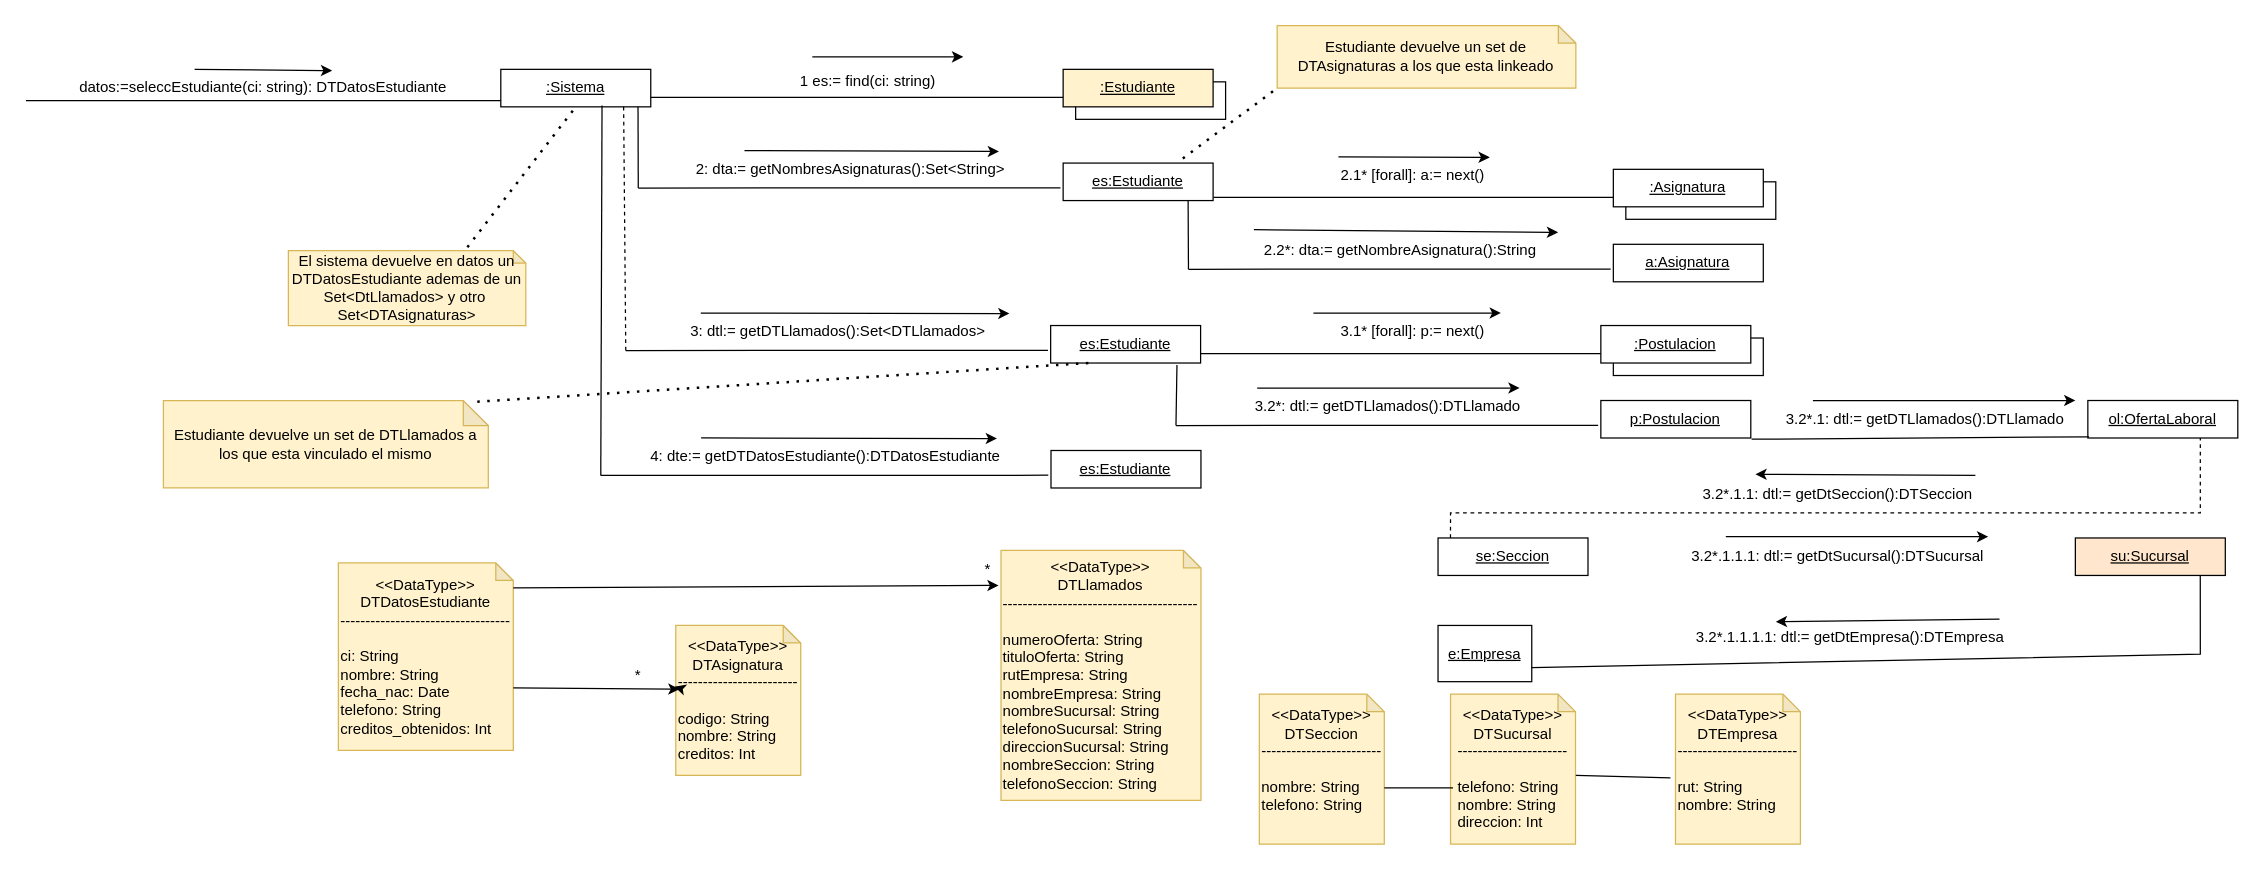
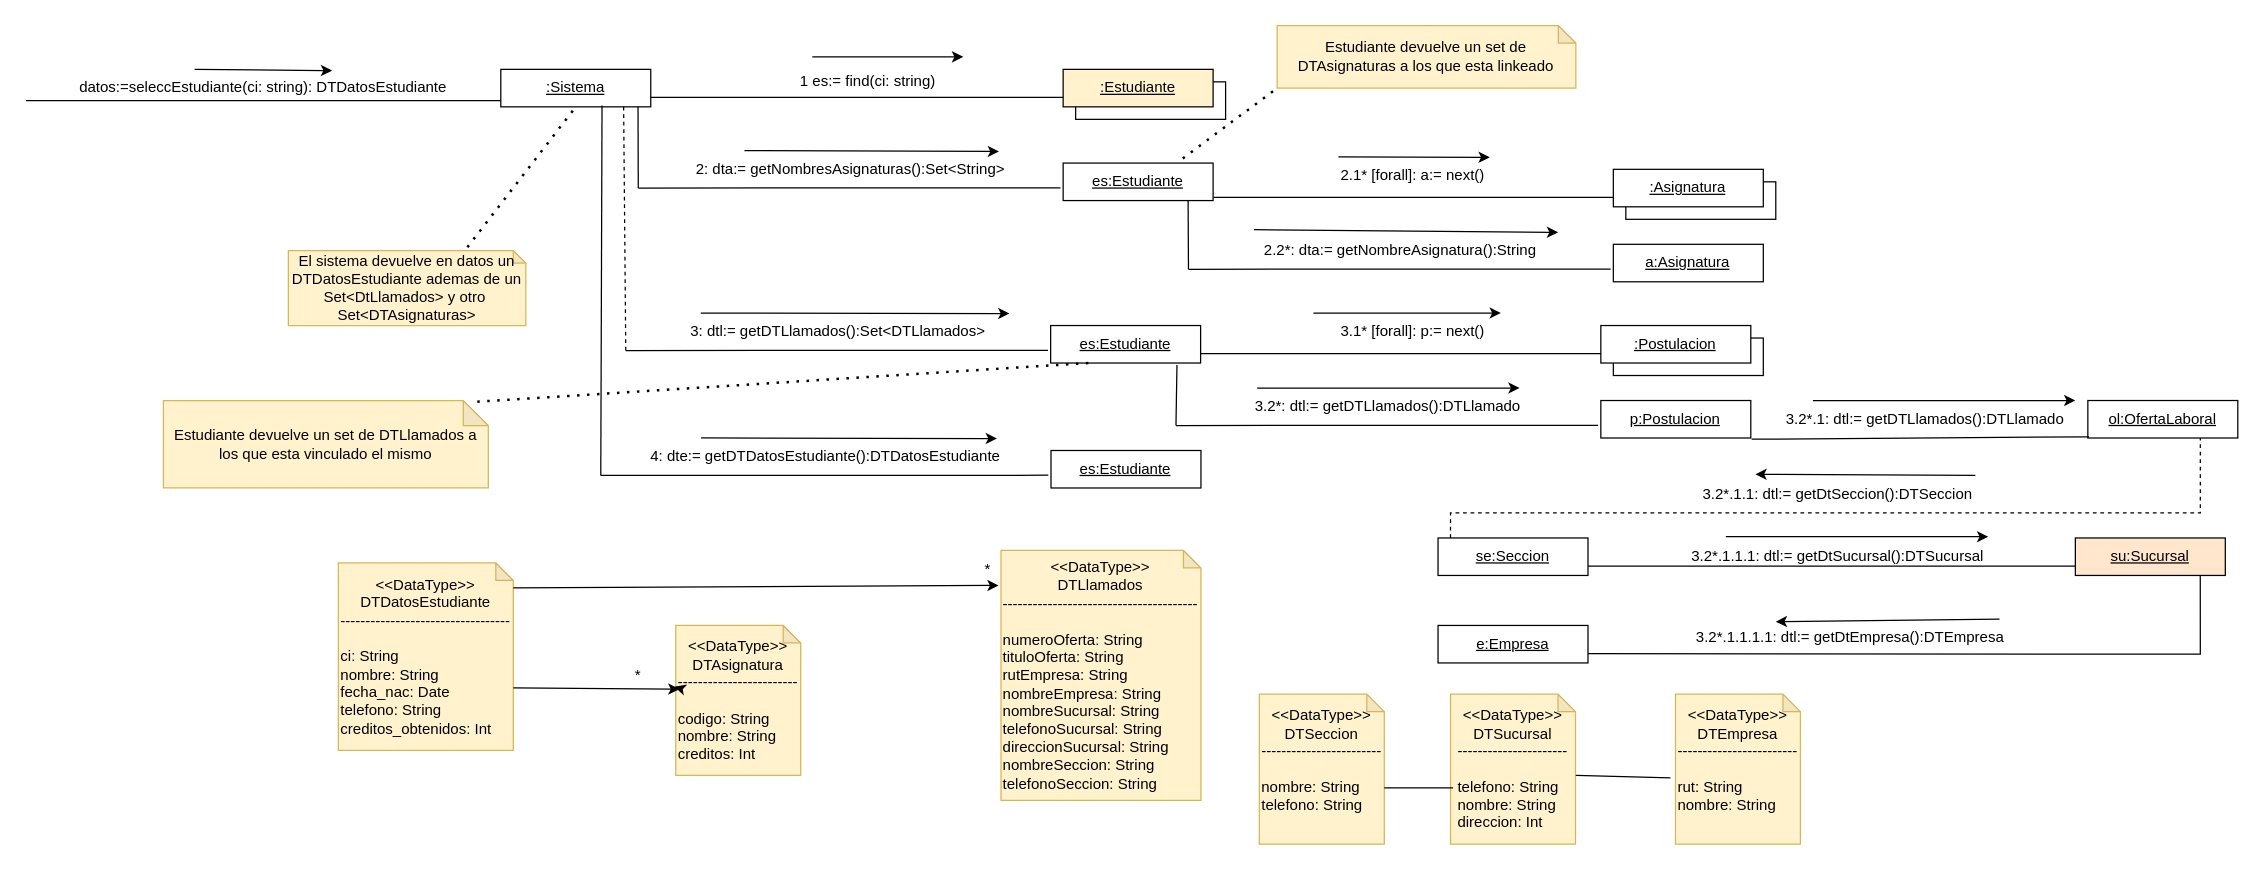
+ <mxCell id="71" value="" style="endArrow=none;html=1;rounded=0;exitX=1;exitY=0.75;exitDx=0;exitDy=0;entryX=0;entryY=0.75;entryDx=0;entryDy=0;" edge="1" parent="1" source="63" target="64"><mxGeometry width="50" height="50" relative="1" as="geometry"><mxPoint x="1150" y="460" as="sourcePoint" /><mxPoint x="1200" y="410" as="targetPoint" /></mxGeometry></mxCell>
- <mxCell id="65" value="&lt;u&gt;e:Empresa&lt;/u&gt;" style="rounded=0;whiteSpace=wrap;html=1;" vertex="1" parent="1"><mxGeometry x="1150" y="500" width="75" height="45" as="geometry" /></mxCell>
+ <mxCell id="65" value="&lt;u&gt;e:Empresa&lt;/u&gt;" style="rounded=0;whiteSpace=wrap;html=1;" vertex="1" parent="1"><mxGeometry x="1150" y="500" width="120" height="30" as="geometry" /></mxCell>
